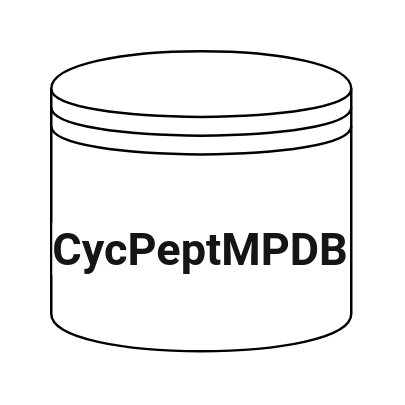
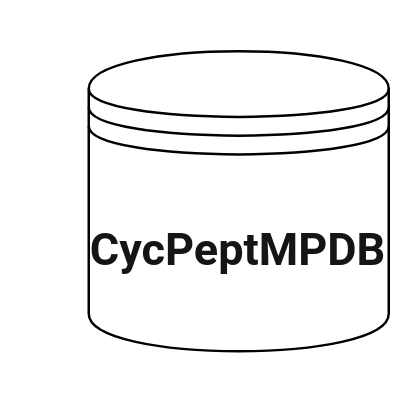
- <mxCell id="2" value="&lt;span style=&quot;color: rgb(21, 21, 21); font-family: Roboto, arial, sans-serif; font-size: 18px; font-weight: 700; background-color: rgb(255, 255, 255);&quot;&gt;CycPeptMPDB&lt;/span&gt;" style="shape=datastore;whiteSpace=wrap;html=1;" vertex="1" parent="1"><mxGeometry x="20" y="20" width="120" height="120" as="geometry" /></mxCell>
+ <mxCell id="2" value="&lt;span style=&quot;color: rgb(21, 21, 21); font-family: Roboto, arial, sans-serif; font-size: 18px; font-weight: 700; background-color: rgb(255, 255, 255);&quot;&gt;CycPeptMPDB&lt;/span&gt;" style="shape=datastore;whiteSpace=wrap;html=1;" vertex="1" parent="1"><mxGeometry x="35" y="20" width="120" height="120" as="geometry" /></mxCell>
